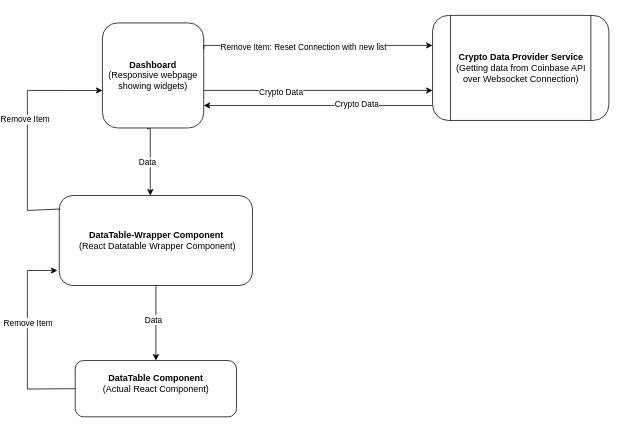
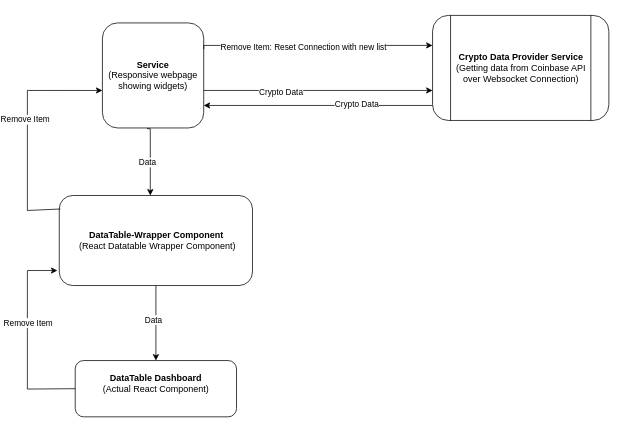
- <mxCell id="6" value="&lt;b&gt;Dashboard&lt;/b&gt;&lt;div&gt;(Responsive webpage showing widgets)&lt;/div&gt;" style="rounded=1;whiteSpace=wrap;html=1;" parent="1" vertex="1"><mxGeometry x="120" y="30" width="135" height="140" as="geometry" /></mxCell>
+ <mxCell id="6" value="&lt;b&gt;Service&lt;/b&gt;&lt;div&gt;(Responsive webpage showing widgets)&lt;/div&gt;" style="rounded=1;whiteSpace=wrap;html=1;" parent="1" vertex="1"><mxGeometry x="120" y="30" width="135" height="140" as="geometry" /></mxCell>
- <mxCell id="10" value="&lt;b&gt;DataTable Component&lt;/b&gt;&lt;div&gt;&lt;span style=&quot;background-color: initial;&quot;&gt;(Actual React Component)&lt;/span&gt;&lt;br&gt;&lt;/div&gt;&lt;div&gt;&lt;br&gt;&lt;/div&gt;" style="whiteSpace=wrap;html=1;rounded=1;" parent="1" vertex="1"><mxGeometry x="83.75" y="480" width="215" height="75" as="geometry" /></mxCell>
+ <mxCell id="10" value="&lt;b&gt;DataTable Dashboard&lt;/b&gt;&lt;div&gt;&lt;span style=&quot;background-color: initial;&quot;&gt;(Actual React Component)&lt;/span&gt;&lt;br&gt;&lt;/div&gt;&lt;div&gt;&lt;br&gt;&lt;/div&gt;" style="whiteSpace=wrap;html=1;rounded=1;" parent="1" vertex="1"><mxGeometry x="83.75" y="480" width="215" height="75" as="geometry" /></mxCell>
